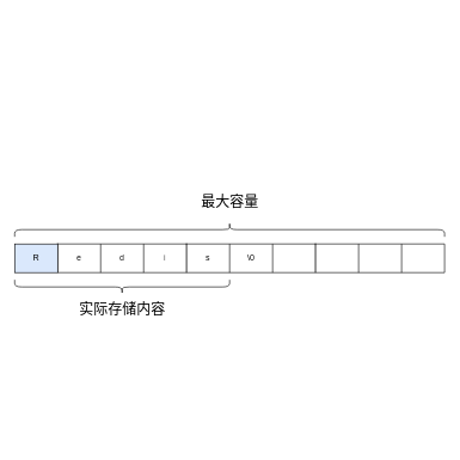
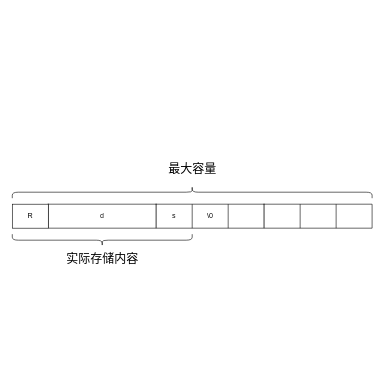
- <mxCell id="17" value="R" style="rounded=0;whiteSpace=wrap;html=1;fillColor=#dae8fc;" vertex="1" parent="1"><mxGeometry x="20" y="340" width="60" height="40" as="geometry" /></mxCell>
+ <mxCell id="17" value="R" style="rounded=0;whiteSpace=wrap;html=1;" vertex="1" parent="1"><mxGeometry x="20" y="340" width="60" height="40" as="geometry" /></mxCell>
- <mxCell id="4" value="e" style="shape=partialRectangle;html=1;whiteSpace=wrap;connectable=0;fillColor=none;top=0;left=0;bottom=0;right=0;overflow=hidden;" vertex="1" parent="3"><mxGeometry width="60" height="40" as="geometry" /></mxCell>
- <mxCell id="6" value="i" style="shape=partialRectangle;html=1;whiteSpace=wrap;connectable=0;fillColor=none;top=0;left=0;bottom=0;right=0;overflow=hidden;" vertex="1" parent="3"><mxGeometry x="120" width="60" height="40" as="geometry" /></mxCell>
